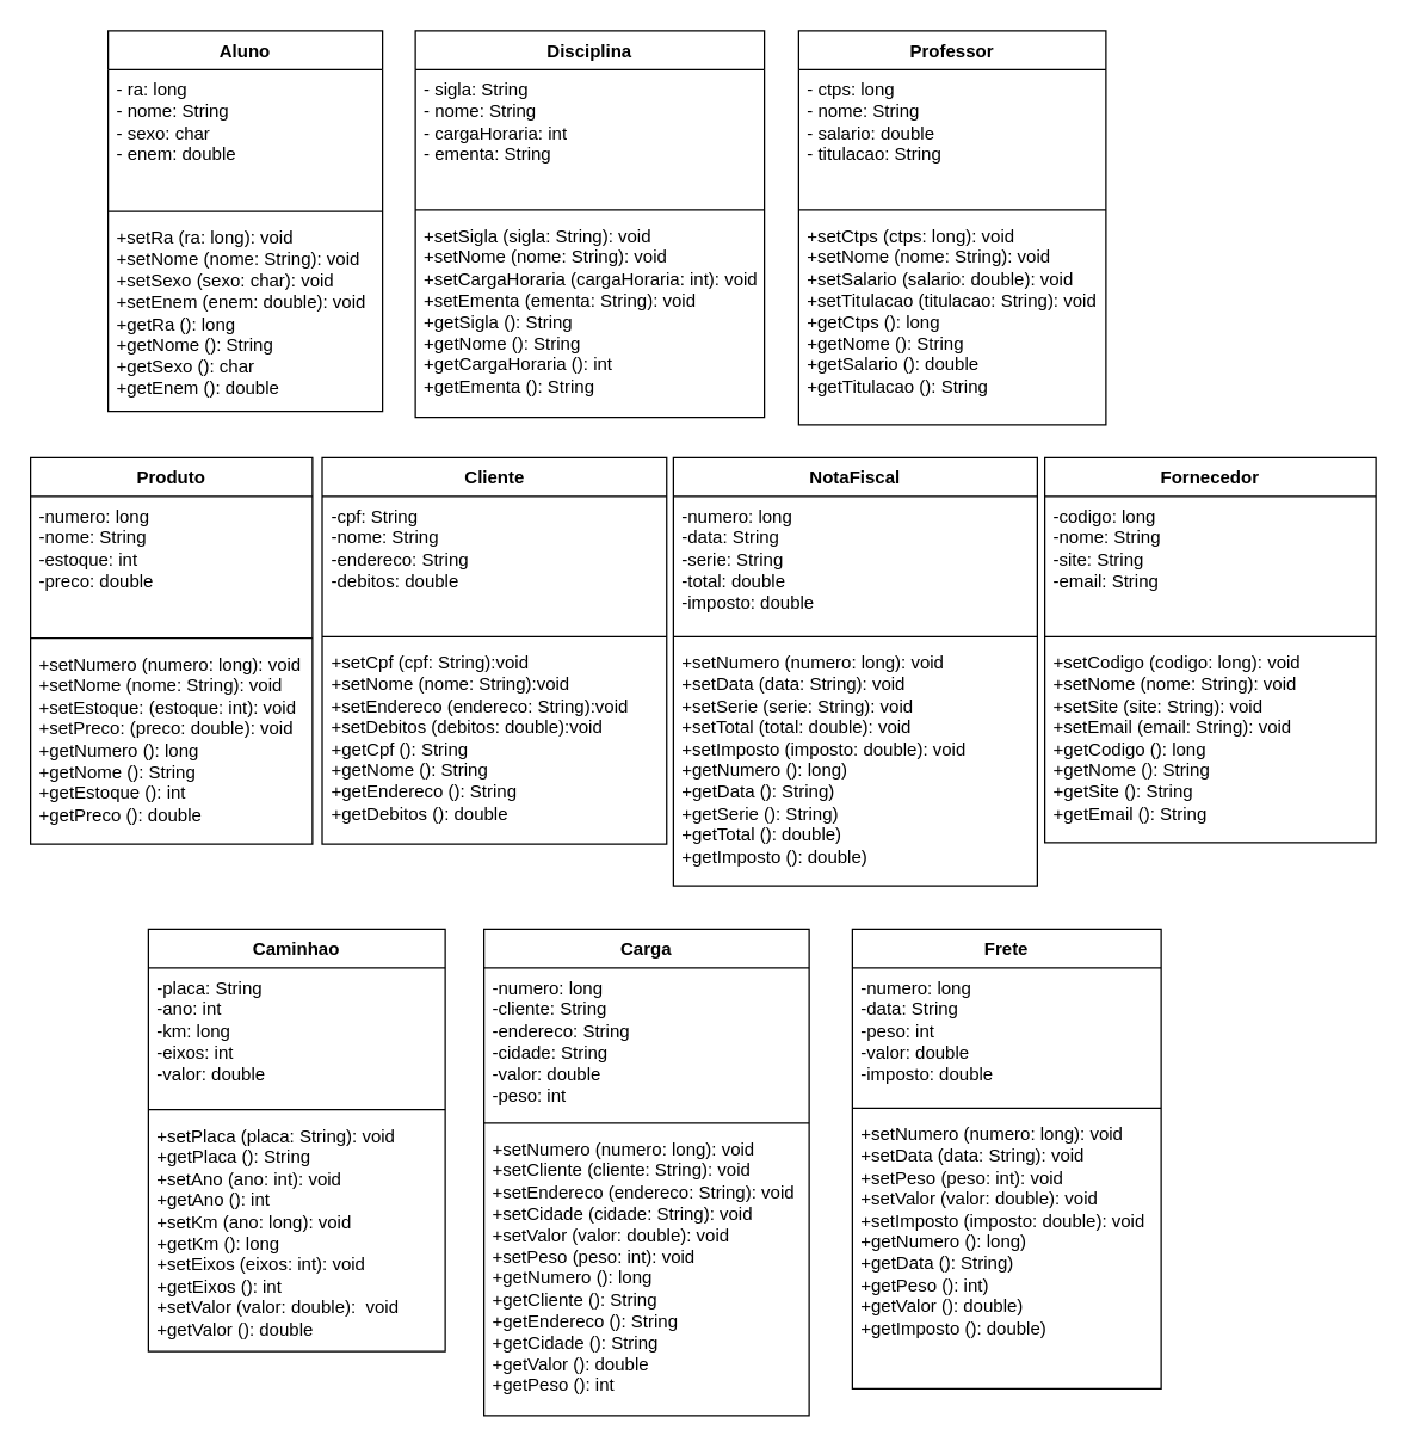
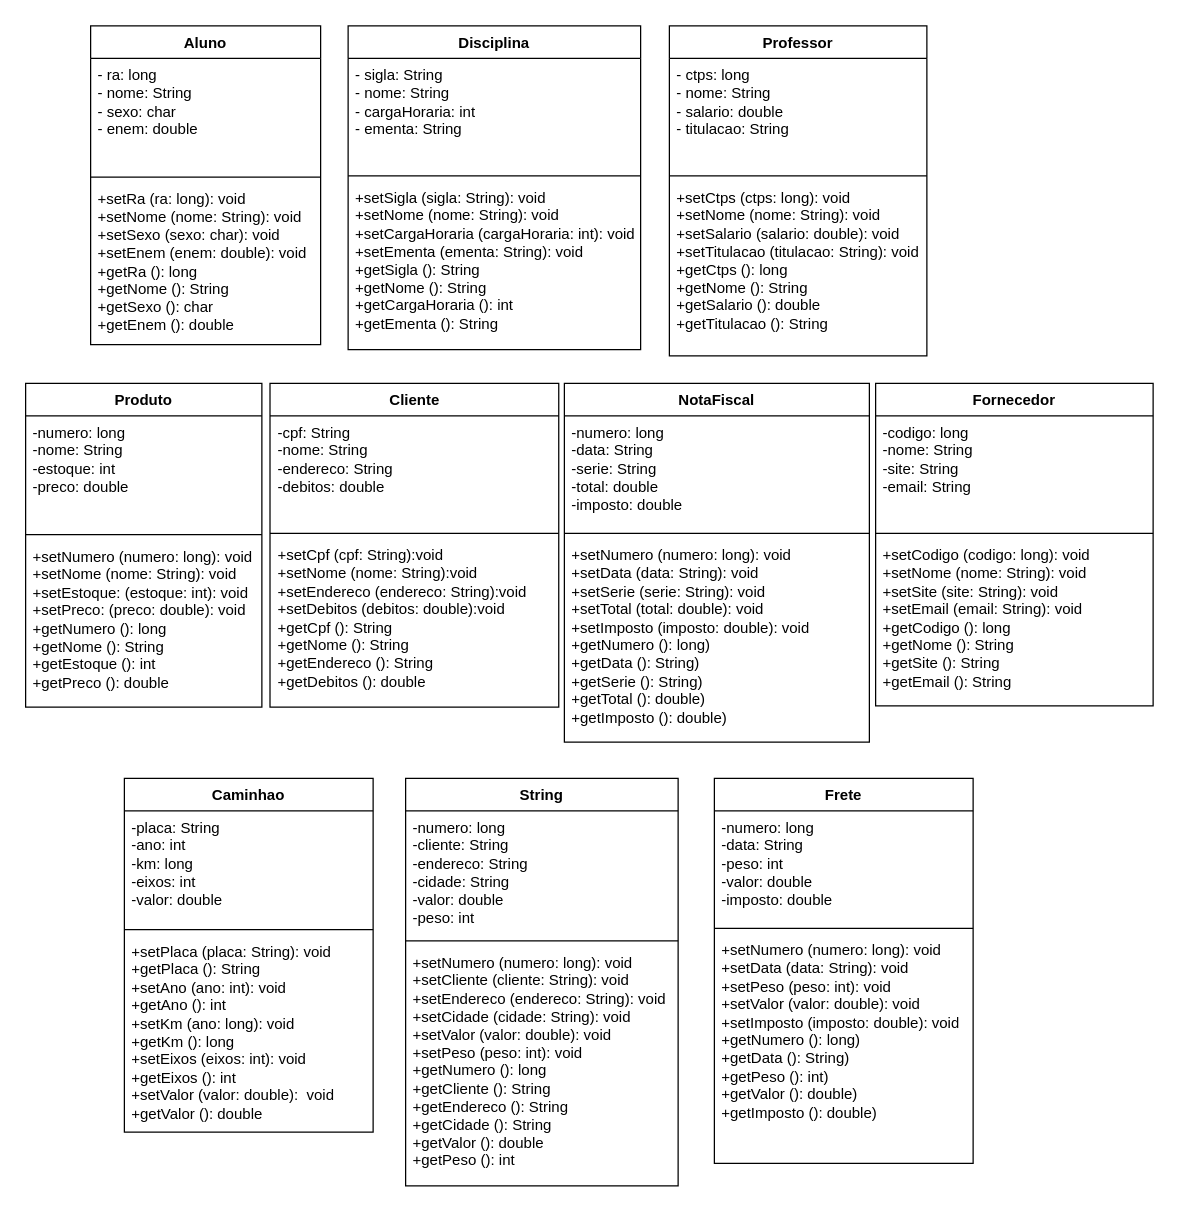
- <mxCell id="30" value="Carga" style="swimlane;fontStyle=1;align=center;verticalAlign=top;childLayout=stackLayout;horizontal=1;startSize=26;horizontalStack=0;resizeParent=1;resizeParentMax=0;resizeLast=0;collapsible=1;marginBottom=0;whiteSpace=wrap;html=1;" vertex="1" parent="1"><mxGeometry x="324" y="622" width="218" height="326" as="geometry" /></mxCell>
+ <mxCell id="30" value="String" style="swimlane;fontStyle=1;align=center;verticalAlign=top;childLayout=stackLayout;horizontal=1;startSize=26;horizontalStack=0;resizeParent=1;resizeParentMax=0;resizeLast=0;collapsible=1;marginBottom=0;whiteSpace=wrap;html=1;" vertex="1" parent="1"><mxGeometry x="324" y="622" width="218" height="326" as="geometry" /></mxCell>
